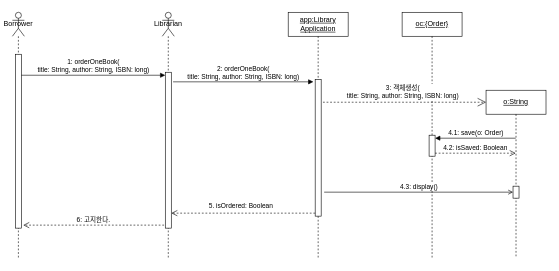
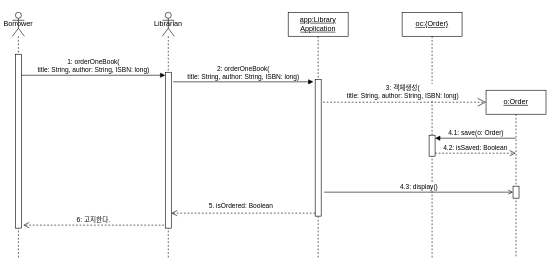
- <mxCell id="15" value="&lt;u&gt;o:String&lt;/u&gt;" style="shape=umlLifeline;perimeter=lifelinePerimeter;whiteSpace=wrap;html=1;container=1;dropTarget=0;collapsible=0;recursiveResize=0;outlineConnect=0;portConstraint=eastwest;newEdgeStyle={&quot;curved&quot;:0,&quot;rounded&quot;:0};" vertex="1" parent="1"><mxGeometry x="810" y="150" width="100" height="280" as="geometry" /></mxCell>
+ <mxCell id="15" value="&lt;u&gt;o:Order&lt;/u&gt;" style="shape=umlLifeline;perimeter=lifelinePerimeter;whiteSpace=wrap;html=1;container=1;dropTarget=0;collapsible=0;recursiveResize=0;outlineConnect=0;portConstraint=eastwest;newEdgeStyle={&quot;curved&quot;:0,&quot;rounded&quot;:0};" vertex="1" parent="1"><mxGeometry x="810" y="150" width="100" height="280" as="geometry" /></mxCell>
